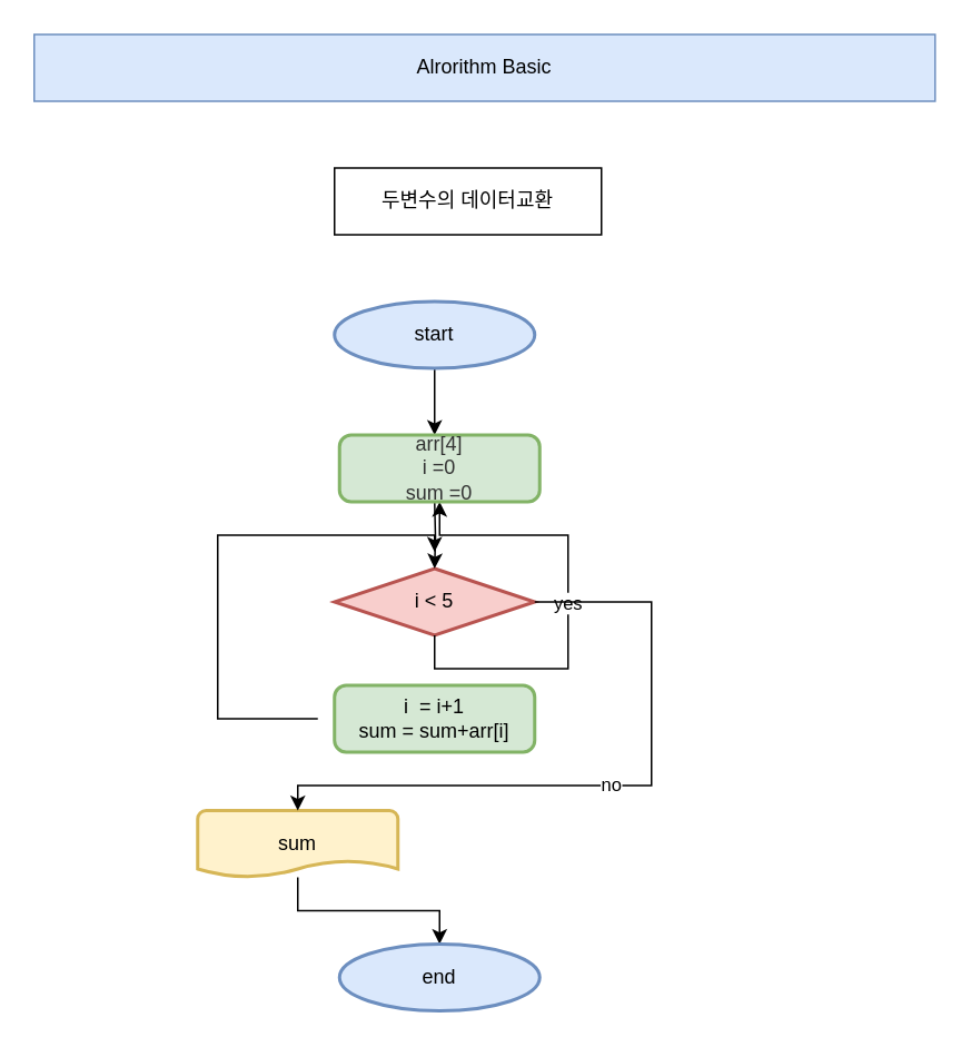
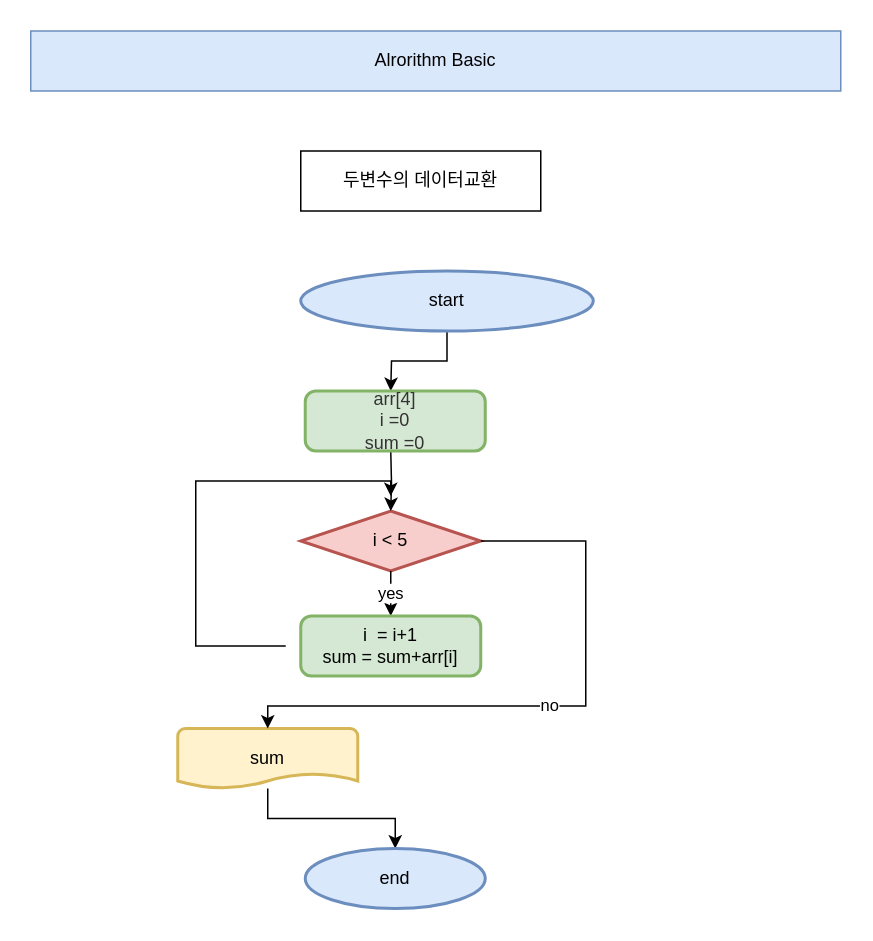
- <mxCell id="5" value="start" style="strokeWidth=2;html=1;shape=mxgraph.flowchart.start_1;whiteSpace=wrap;fillColor=#dae8fc;strokeColor=#6c8ebf;" vertex="1" parent="1"><mxGeometry x="200" y="180" width="120" height="40" as="geometry" /></mxCell>
+ <mxCell id="5" value="start" style="strokeWidth=2;html=1;shape=mxgraph.flowchart.start_1;whiteSpace=wrap;fillColor=#dae8fc;strokeColor=#6c8ebf;" vertex="1" parent="1"><mxGeometry x="200" y="180" width="195" height="40" as="geometry" /></mxCell>
- <mxCell id="8" value="yes" style="edgeStyle=orthogonalEdgeStyle;rounded=0;orthogonalLoop=1;jettySize=auto;html=1;exitX=0.5;exitY=1;exitDx=0;exitDy=0;exitPerimeter=0;" edge="1" parent="1" source="6" target="15"><mxGeometry relative="1" as="geometry"><mxPoint x="360" y="360" as="targetPoint" /></mxGeometry></mxCell>
+ <mxCell id="8" value="yes" style="edgeStyle=orthogonalEdgeStyle;rounded=0;orthogonalLoop=1;jettySize=auto;html=1;exitX=0.5;exitY=1;exitDx=0;exitDy=0;exitPerimeter=0;entryX=0.5;entryY=0;entryDx=0;entryDy=0;" edge="1" parent="1" source="6" target="10"><mxGeometry relative="1" as="geometry"><mxPoint x="360" y="360" as="targetPoint" /></mxGeometry></mxCell>
